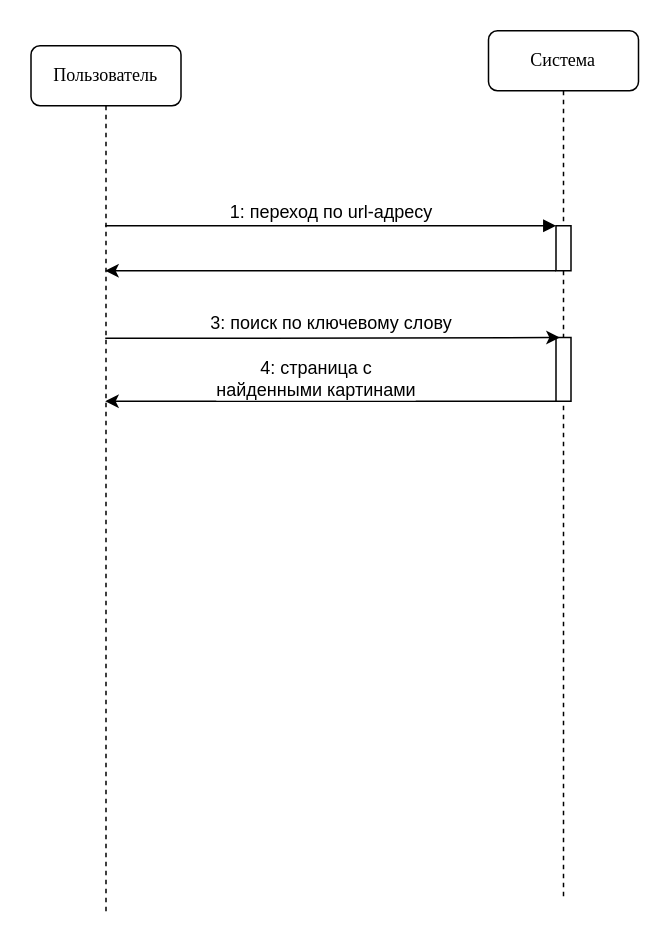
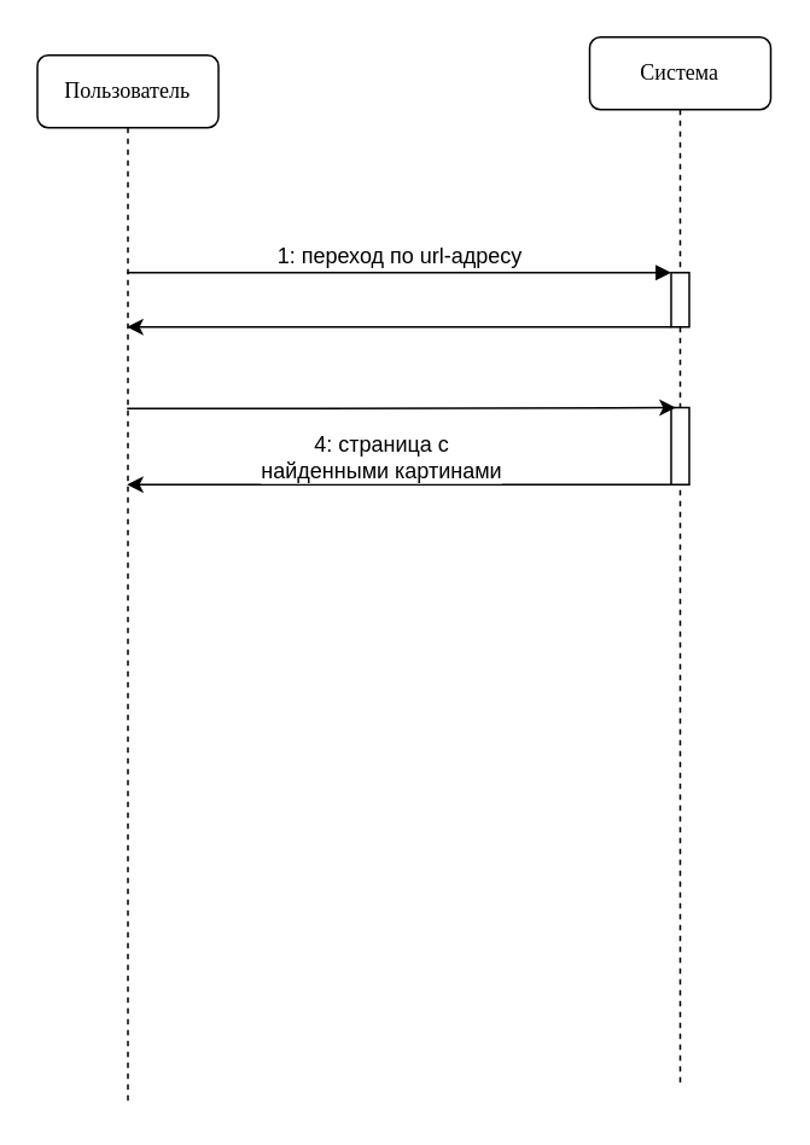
- <mxCell id="9" value="3: поиск по ключевому слову" style="text;html=1;align=center;verticalAlign=middle;resizable=0;points=[];autosize=1;strokeColor=none;fillColor=none;" vertex="1" parent="1"><mxGeometry x="135" y="200" width="170" height="30" as="geometry" /></mxCell>
